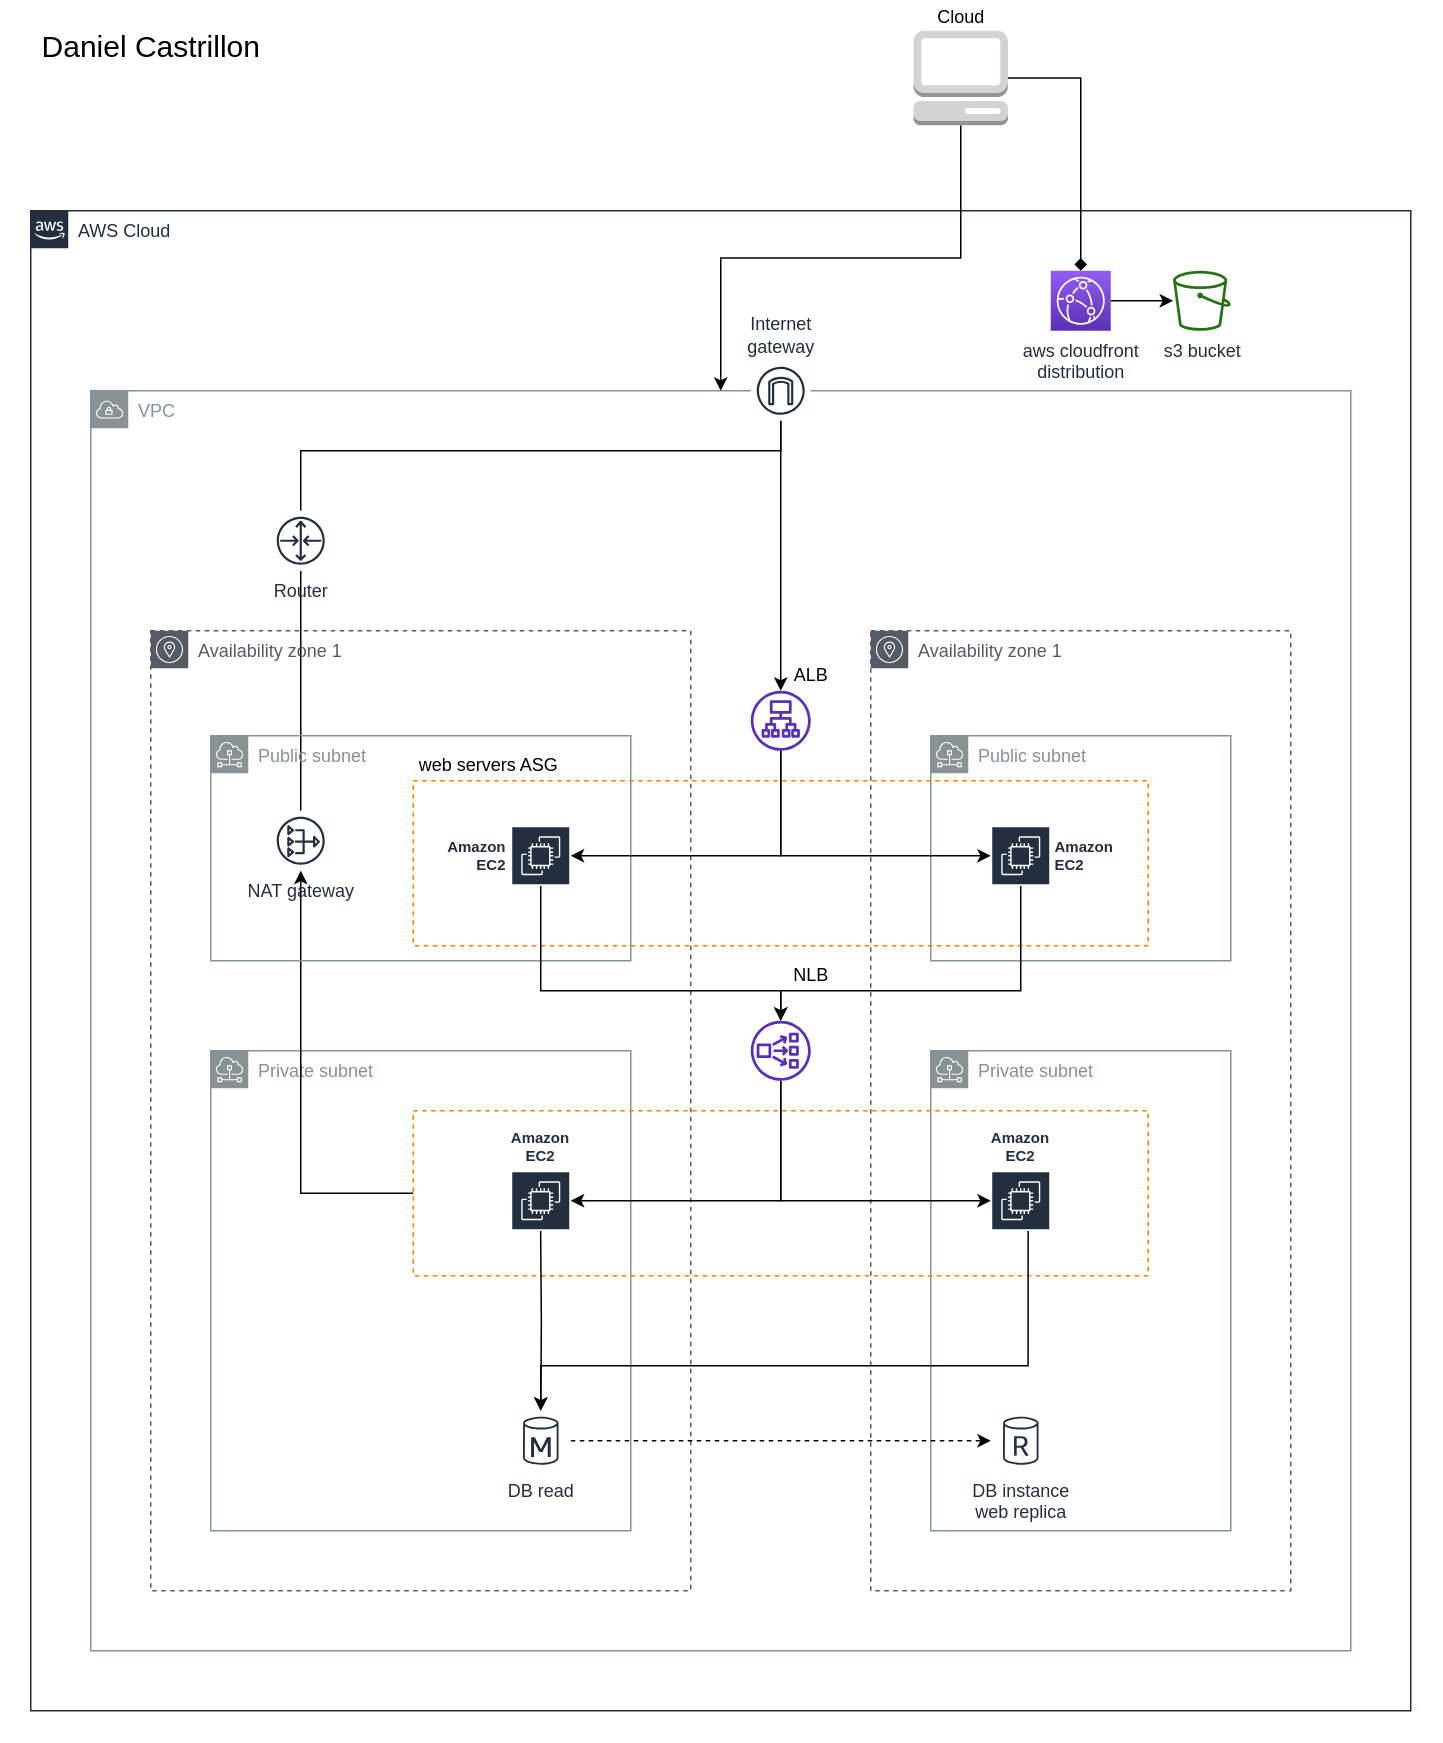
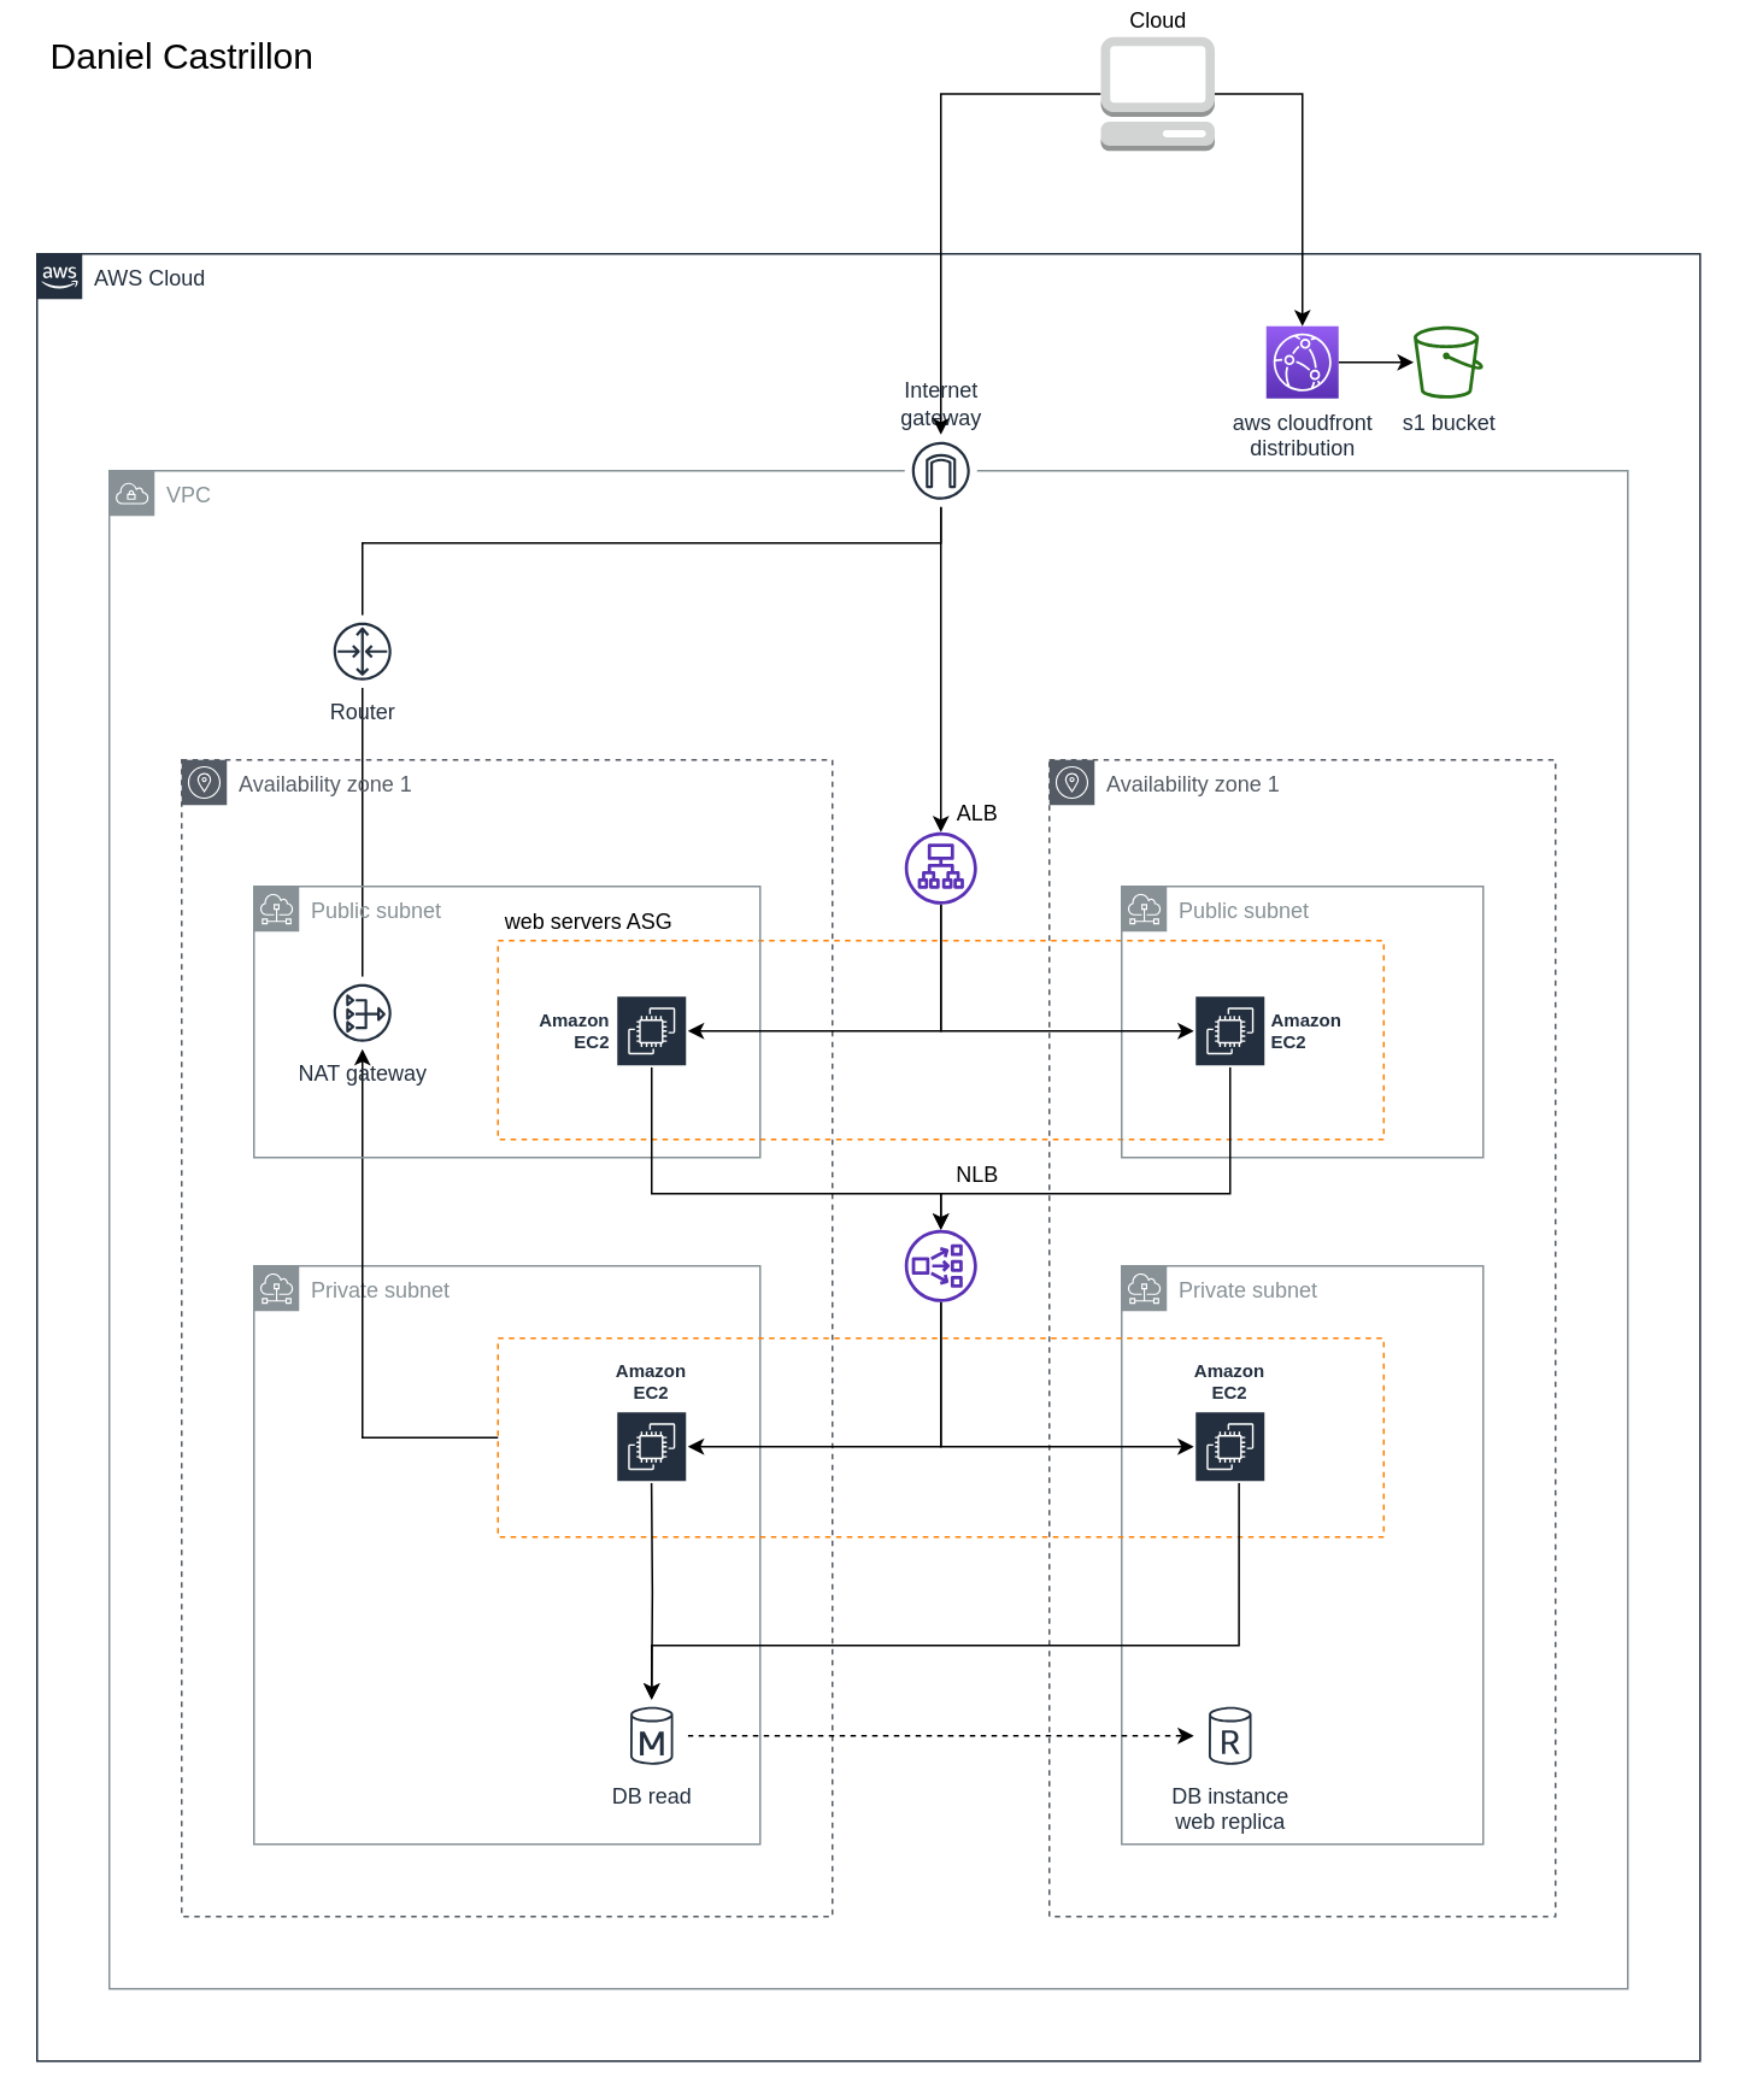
- <mxCell id="27" style="edgeStyle=orthogonalEdgeStyle;rounded=0;orthogonalLoop=1;jettySize=auto;html=1;" edge="1" parent="1" source="29" target="2"><mxGeometry relative="1" as="geometry" /></mxCell>
+ <mxCell id="27" style="edgeStyle=orthogonalEdgeStyle;rounded=0;orthogonalLoop=1;jettySize=auto;html=1;" edge="1" parent="1" source="29" target="21"><mxGeometry relative="1" as="geometry" /></mxCell>
- <mxCell id="28" style="edgeStyle=orthogonalEdgeStyle;rounded=0;orthogonalLoop=1;jettySize=auto;html=1;endArrow=diamond;" edge="1" parent="1" source="29" target="19"><mxGeometry relative="1" as="geometry" /></mxCell>
+ <mxCell id="28" style="edgeStyle=orthogonalEdgeStyle;rounded=0;orthogonalLoop=1;jettySize=auto;html=1;" edge="1" parent="1" source="29" target="19"><mxGeometry relative="1" as="geometry" /></mxCell>
- <mxCell id="17" value="s3 bucket" style="outlineConnect=0;fontColor=#232F3E;gradientColor=none;fillColor=#277116;strokeColor=none;dashed=0;verticalLabelPosition=bottom;verticalAlign=top;align=center;html=1;fontSize=12;fontStyle=0;aspect=fixed;pointerEvents=1;shape=mxgraph.aws4.bucket;" vertex="1" parent="1"><mxGeometry x="781.54" y="180" width="38.46" height="40" as="geometry" /></mxCell>
+ <mxCell id="17" value="s1 bucket" style="outlineConnect=0;fontColor=#232F3E;gradientColor=none;fillColor=#277116;strokeColor=none;dashed=0;verticalLabelPosition=bottom;verticalAlign=top;align=center;html=1;fontSize=12;fontStyle=0;aspect=fixed;pointerEvents=1;shape=mxgraph.aws4.bucket;" vertex="1" parent="1"><mxGeometry x="781.54" y="180" width="38.46" height="40" as="geometry" /></mxCell>
